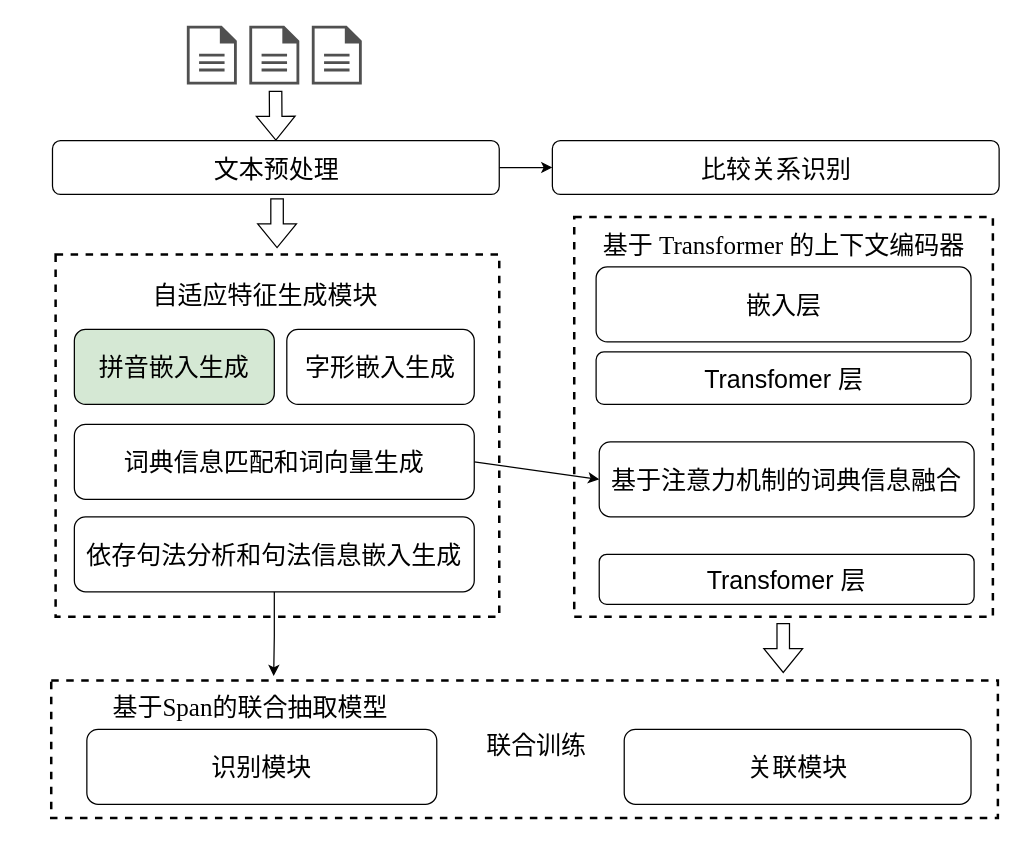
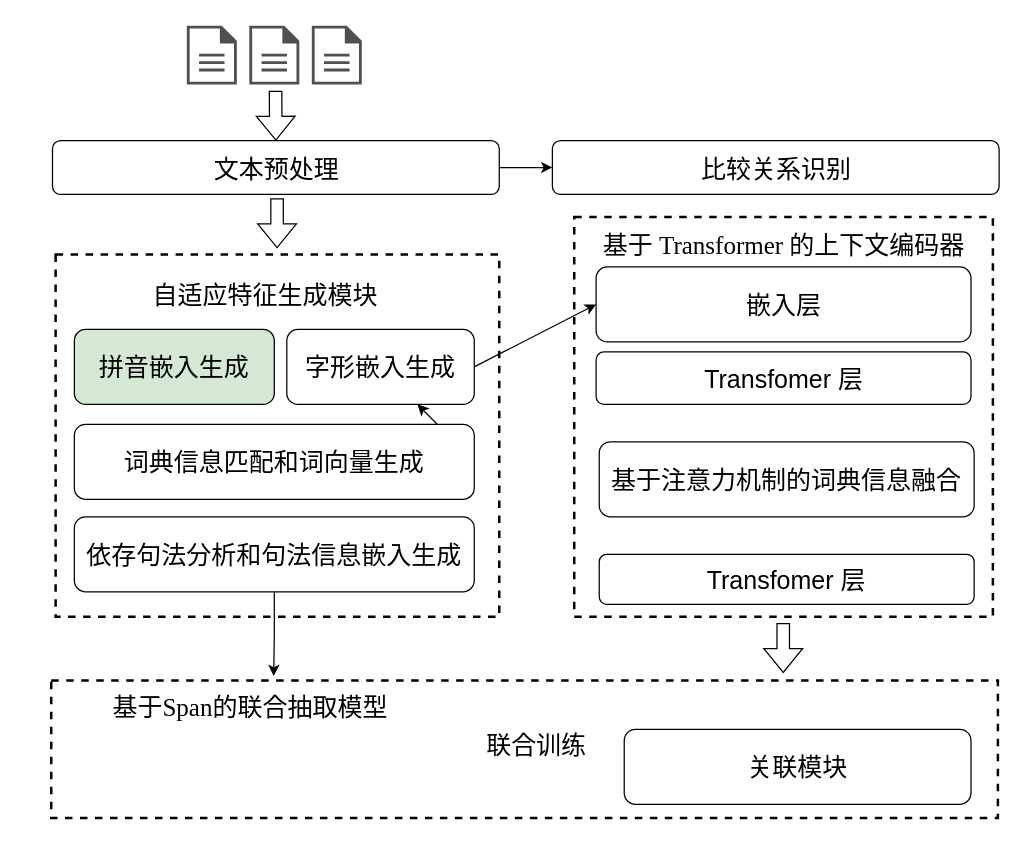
+ <mxCell id="9" style="rounded=0;orthogonalLoop=1;jettySize=auto;html=1;exitX=1;exitY=0.5;exitDx=0;exitDy=0;entryX=0;entryY=0.5;entryDx=0;entryDy=0;" edge="1" parent="1" source="10" target="17"><mxGeometry relative="1" as="geometry" /></mxCell>
- <mxCell id="11" style="rounded=0;orthogonalLoop=1;jettySize=auto;html=1;exitX=1;exitY=0.5;exitDx=0;exitDy=0;entryX=0;entryY=0.5;entryDx=0;entryDy=0;" edge="1" parent="1" source="12" target="22"><mxGeometry relative="1" as="geometry" /></mxCell>
+ <mxCell id="11" style="rounded=0;orthogonalLoop=1;jettySize=auto;html=1;exitX=1;exitY=0.5;exitDx=0;exitDy=0;" edge="1" parent="1" source="12" target="10"><mxGeometry relative="1" as="geometry" /></mxCell>
- <mxCell id="26" value="&lt;font style=&quot;font-size: 20px;&quot;&gt;识别模块&lt;/font&gt;" style="rounded=1;whiteSpace=wrap;html=1;" vertex="1" parent="1"><mxGeometry x="69" y="583" width="280" height="60" as="geometry" /></mxCell>
